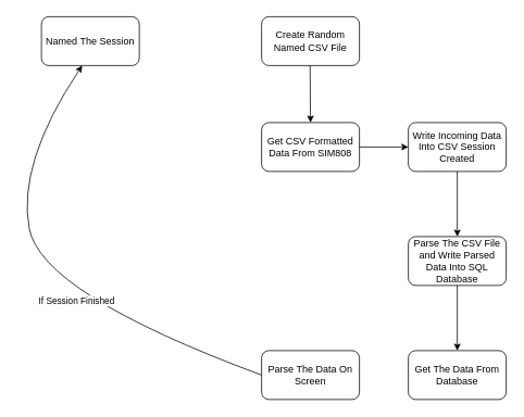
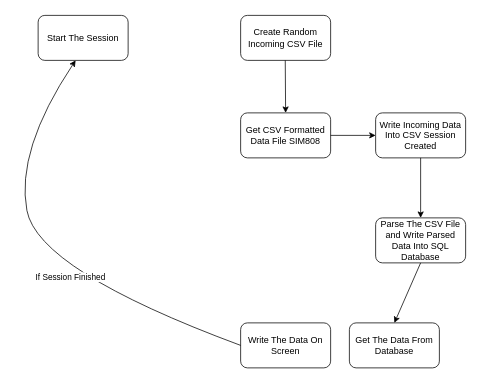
- <mxCell id="7" value="Named The Session" style="rounded=1;whiteSpace=wrap;html=1;" vertex="1" parent="1"><mxGeometry x="50" y="20" width="120" height="60" as="geometry" /></mxCell>
+ <mxCell id="7" value="Start The Session" style="rounded=1;whiteSpace=wrap;html=1;" vertex="1" parent="1"><mxGeometry x="50" y="20" width="120" height="60" as="geometry" /></mxCell>
- <mxCell id="2" value="Create Random Named CSV File" style="rounded=1;whiteSpace=wrap;html=1;" vertex="1" parent="1"><mxGeometry x="320" y="20" width="120" height="60" as="geometry" /></mxCell>
+ <mxCell id="2" value="Create Random Incoming CSV File" style="rounded=1;whiteSpace=wrap;html=1;" vertex="1" parent="1"><mxGeometry x="320" y="20" width="120" height="60" as="geometry" /></mxCell>
- <mxCell id="4" value="Get CSV Formatted Data From SIM808" style="rounded=1;whiteSpace=wrap;html=1;" vertex="1" parent="1"><mxGeometry x="320" y="150" width="120" height="60" as="geometry" /></mxCell>
+ <mxCell id="4" value="Get CSV Formatted Data File SIM808" style="rounded=1;whiteSpace=wrap;html=1;" vertex="1" parent="1"><mxGeometry x="320" y="150" width="120" height="60" as="geometry" /></mxCell>
- <mxCell id="12" value="Parse The Data On Screen" style="rounded=1;whiteSpace=wrap;html=1;" vertex="1" parent="1"><mxGeometry x="320" y="430" width="120" height="60" as="geometry" /></mxCell>
+ <mxCell id="12" value="Write The Data On Screen" style="rounded=1;whiteSpace=wrap;html=1;" vertex="1" parent="1"><mxGeometry x="320" y="430" width="120" height="60" as="geometry" /></mxCell>
- <mxCell id="11" value="Get The Data From Database" style="rounded=1;whiteSpace=wrap;html=1;" vertex="1" parent="1"><mxGeometry x="500" y="430" width="120" height="60" as="geometry" /></mxCell>
+ <mxCell id="11" value="Get The Data From Database" style="rounded=1;whiteSpace=wrap;html=1;" vertex="1" parent="1"><mxGeometry x="465" y="430" width="120" height="60" as="geometry" /></mxCell>
